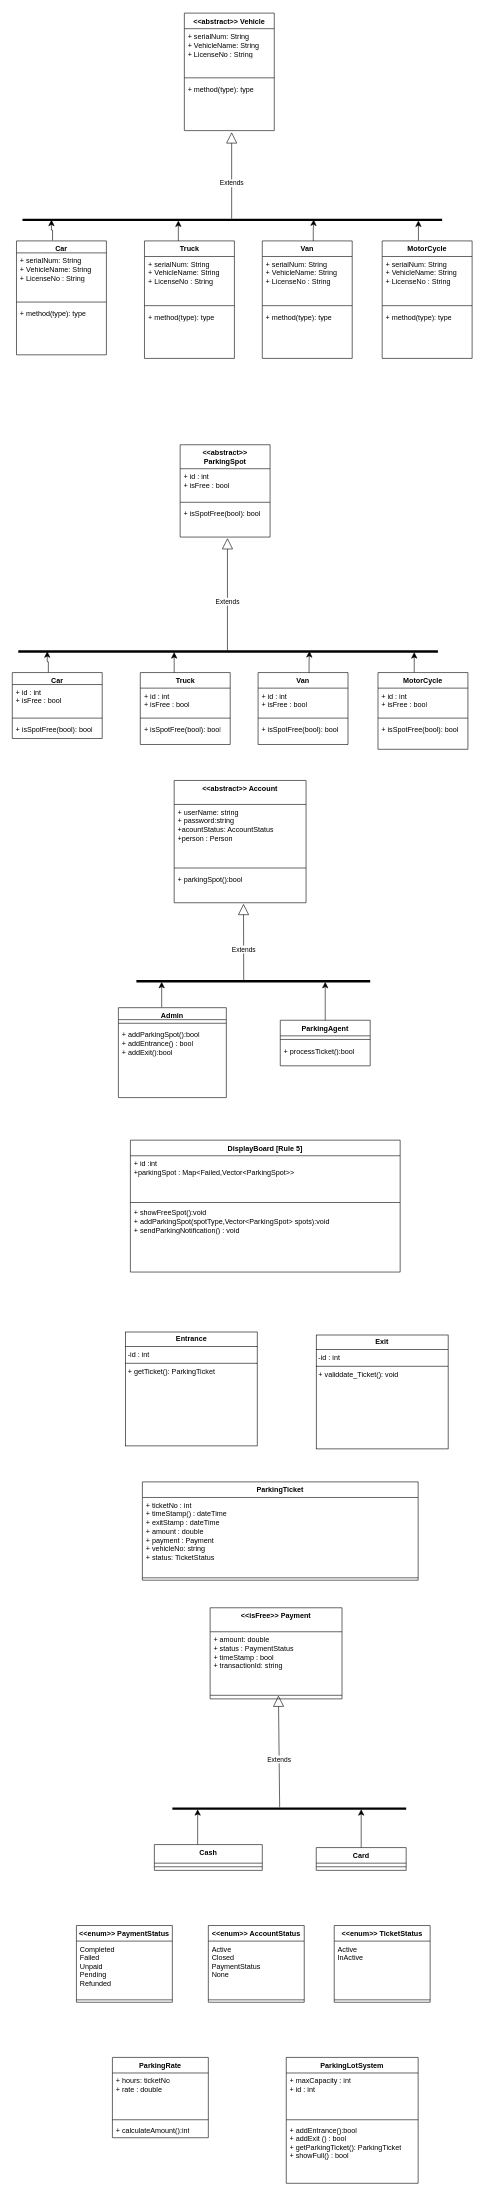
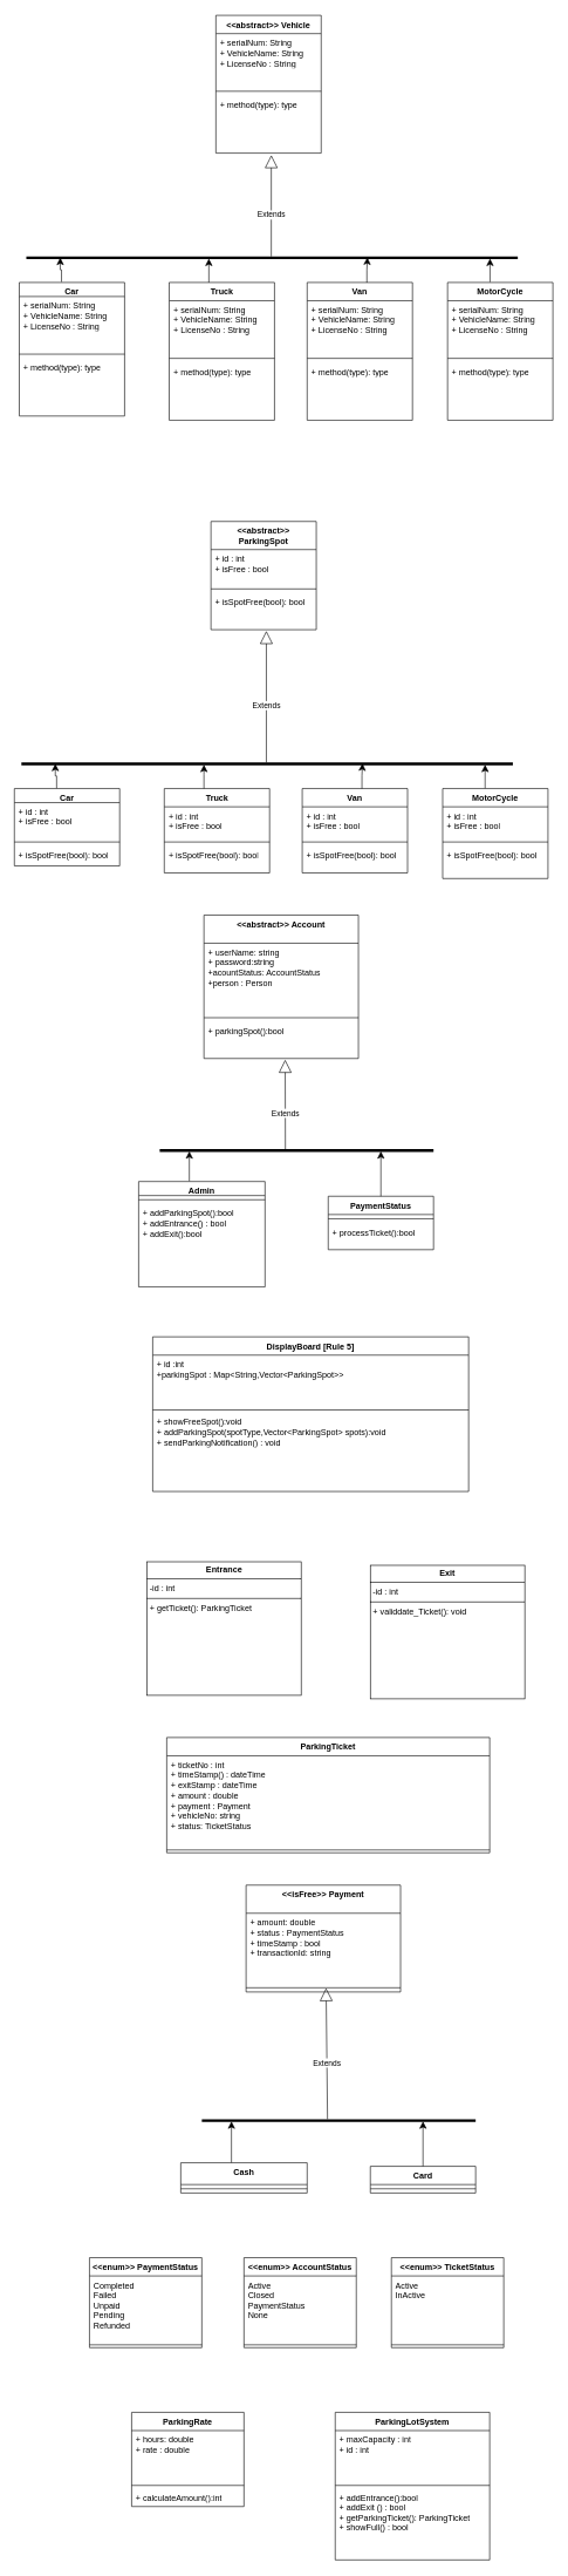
- <mxCell id="62" value="ParkingAgent" style="swimlane;fontStyle=1;align=center;verticalAlign=top;childLayout=stackLayout;horizontal=1;startSize=26;horizontalStack=0;resizeParent=1;resizeParentMax=0;resizeLast=0;collapsible=1;marginBottom=0;whiteSpace=wrap;html=1;" vertex="1" parent="1"><mxGeometry x="467" y="1700" width="150" height="76" as="geometry"><mxRectangle x="330" y="140" width="150" height="30" as="alternateBounds" /></mxGeometry></mxCell>
+ <mxCell id="62" value="PaymentStatus" style="swimlane;fontStyle=1;align=center;verticalAlign=top;childLayout=stackLayout;horizontal=1;startSize=26;horizontalStack=0;resizeParent=1;resizeParentMax=0;resizeLast=0;collapsible=1;marginBottom=0;whiteSpace=wrap;html=1;" vertex="1" parent="1"><mxGeometry x="467" y="1700" width="150" height="76" as="geometry"><mxRectangle x="330" y="140" width="150" height="30" as="alternateBounds" /></mxGeometry></mxCell>
- <mxCell id="69" value="+ id :int&lt;div&gt;+parkingSpot : Map&amp;lt;Failed,Vector&amp;lt;ParkingSpot&amp;gt;&amp;gt;&lt;/div&gt;" style="text;strokeColor=none;fillColor=none;align=left;verticalAlign=top;spacingLeft=4;spacingRight=4;overflow=hidden;rotatable=0;points=[[0,0.5],[1,0.5]];portConstraint=eastwest;whiteSpace=wrap;html=1;" vertex="1" parent="68"><mxGeometry y="26" width="450" height="74" as="geometry" /></mxCell>
+ <mxCell id="69" value="+ id :int&lt;div&gt;+parkingSpot : Map&amp;lt;String,Vector&amp;lt;ParkingSpot&amp;gt;&amp;gt;&lt;/div&gt;" style="text;strokeColor=none;fillColor=none;align=left;verticalAlign=top;spacingLeft=4;spacingRight=4;overflow=hidden;rotatable=0;points=[[0,0.5],[1,0.5]];portConstraint=eastwest;whiteSpace=wrap;html=1;" vertex="1" parent="68"><mxGeometry y="26" width="450" height="74" as="geometry" /></mxCell>
- <mxCell id="98" value="+ hours: ticketNo&lt;div&gt;+ rate : double&lt;/div&gt;" style="text;strokeColor=none;fillColor=none;align=left;verticalAlign=top;spacingLeft=4;spacingRight=4;overflow=hidden;rotatable=0;points=[[0,0.5],[1,0.5]];portConstraint=eastwest;whiteSpace=wrap;html=1;" vertex="1" parent="97"><mxGeometry y="26" width="160" height="74" as="geometry" /></mxCell>
+ <mxCell id="98" value="+ hours: double&lt;div&gt;+ rate : double&lt;/div&gt;" style="text;strokeColor=none;fillColor=none;align=left;verticalAlign=top;spacingLeft=4;spacingRight=4;overflow=hidden;rotatable=0;points=[[0,0.5],[1,0.5]];portConstraint=eastwest;whiteSpace=wrap;html=1;" vertex="1" parent="97"><mxGeometry y="26" width="160" height="74" as="geometry" /></mxCell>
